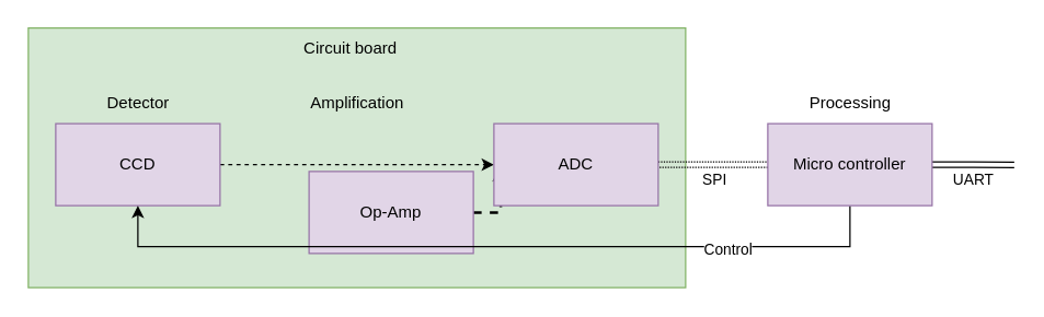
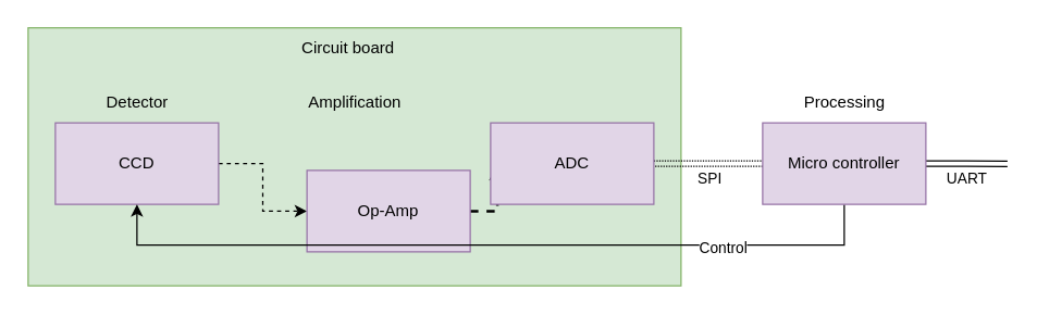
- <mxCell id="3" value="" style="edgeStyle=orthogonalEdgeStyle;rounded=0;orthogonalLoop=1;jettySize=auto;html=1;dashed=1;" edge="1" parent="1" source="4" target="9"><mxGeometry relative="1" as="geometry" /></mxCell>
+ <mxCell id="3" value="" style="edgeStyle=orthogonalEdgeStyle;rounded=0;orthogonalLoop=1;jettySize=auto;html=1;dashed=1;" edge="1" parent="1" source="4" target="6"><mxGeometry relative="1" as="geometry" /></mxCell>
